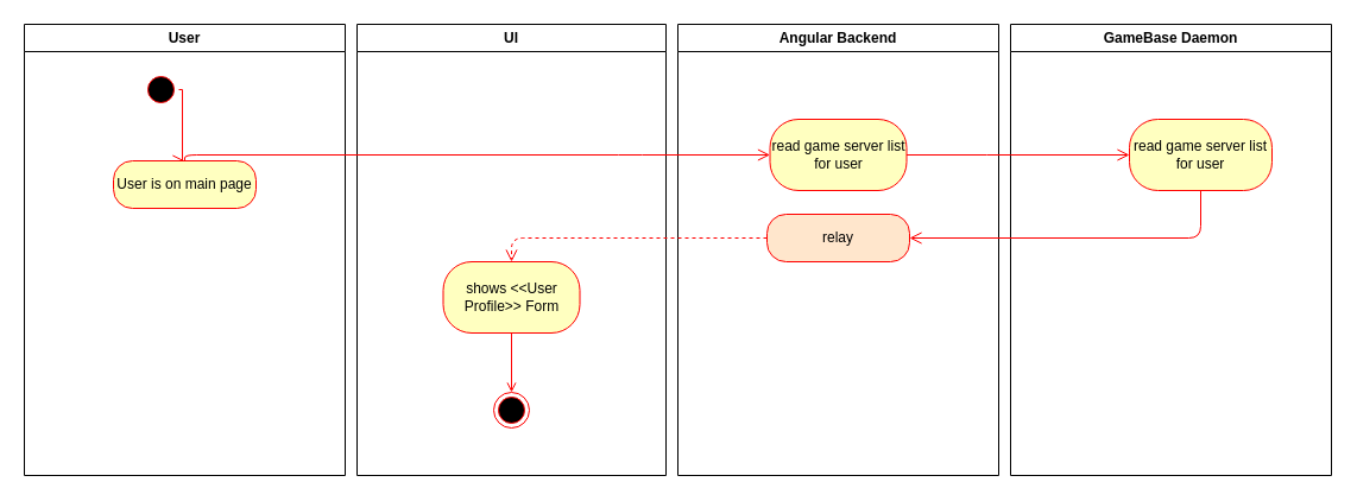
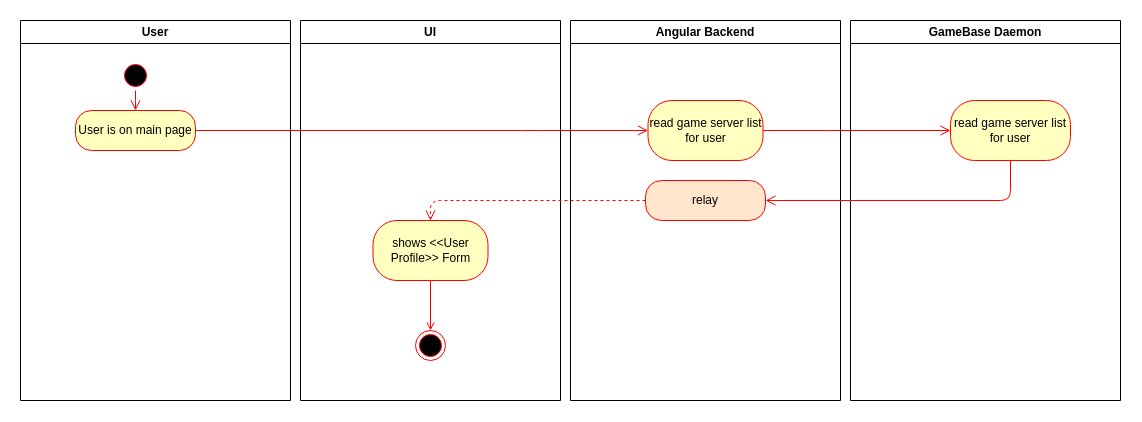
- <mxCell id="5" value="User is on main page" style="rounded=1;whiteSpace=wrap;html=1;arcSize=40;fillColor=#ffffc0;strokeColor=#ff0000;" parent="2" vertex="1"><mxGeometry x="75" y="115" width="120" height="40" as="geometry" /></mxCell>
+ <mxCell id="5" value="User is on main page" style="rounded=1;whiteSpace=wrap;html=1;arcSize=40;fillColor=#ffffc0;strokeColor=#ff0000;" parent="2" vertex="1"><mxGeometry x="55" y="90" width="120" height="40" as="geometry" /></mxCell>
